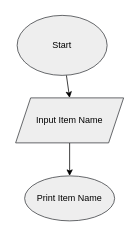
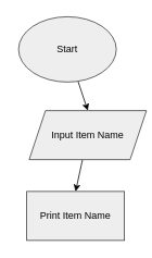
- <mxCell id="5" value="&lt;font color=&quot;#000000&quot;&gt;Input Item Name&lt;/font&gt;" style="shape=parallelogram;perimeter=parallelogramPerimeter;whiteSpace=wrap;html=1;fixedSize=1;fillColor=#eeeeee;strokeColor=#36393d;" vertex="1" parent="1"><mxGeometry x="20" y="130" width="144" height="60" as="geometry" /></mxCell>
+ <mxCell id="5" value="&lt;font color=&quot;#000000&quot;&gt;Input Item Name&lt;/font&gt;" style="shape=parallelogram;perimeter=parallelogramPerimeter;whiteSpace=wrap;html=1;fixedSize=1;fillColor=#eeeeee;strokeColor=#36393d;" vertex="1" parent="1"><mxGeometry x="35" y="135" width="144" height="60" as="geometry" /></mxCell>
- <mxCell id="6" value="&lt;font color=&quot;#000000&quot;&gt;Print Item Name&lt;br&gt;&lt;/font&gt;" style="ellipse;whiteSpace=wrap;html=1;fillColor=#eeeeee;strokeColor=#36393d;" vertex="1" parent="1"><mxGeometry x="32" y="234" width="120" height="60" as="geometry" /></mxCell>
+ <mxCell id="6" value="&lt;font color=&quot;#000000&quot;&gt;Print Item Name&lt;br&gt;&lt;/font&gt;" style="rounded=0;whiteSpace=wrap;html=1;fillColor=#eeeeee;strokeColor=#36393d;" vertex="1" parent="1"><mxGeometry x="32" y="234" width="120" height="60" as="geometry" /></mxCell>
